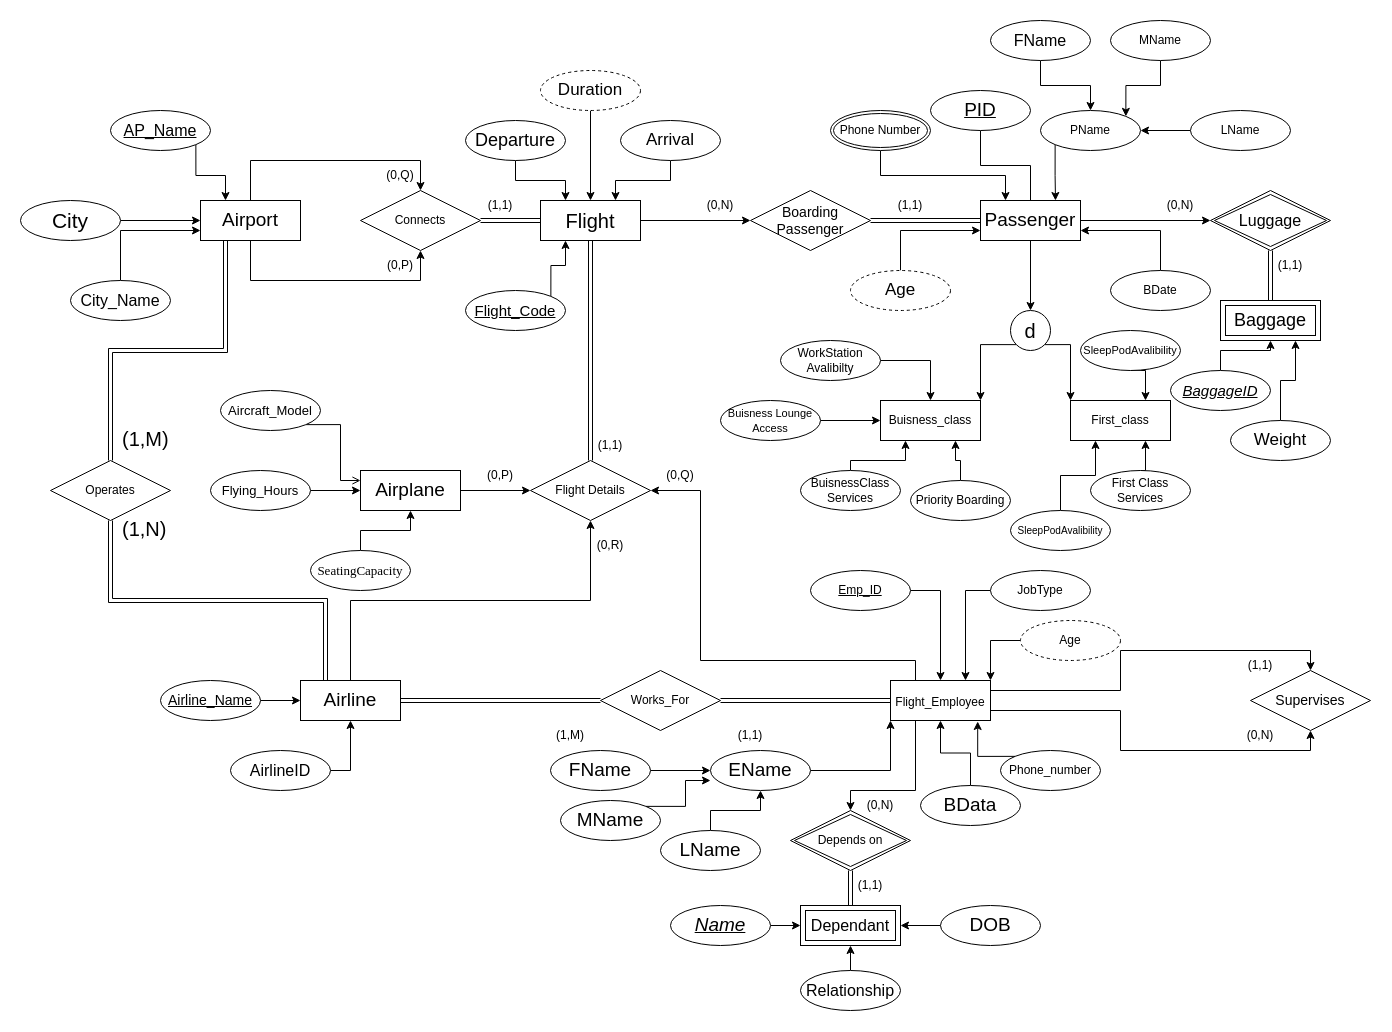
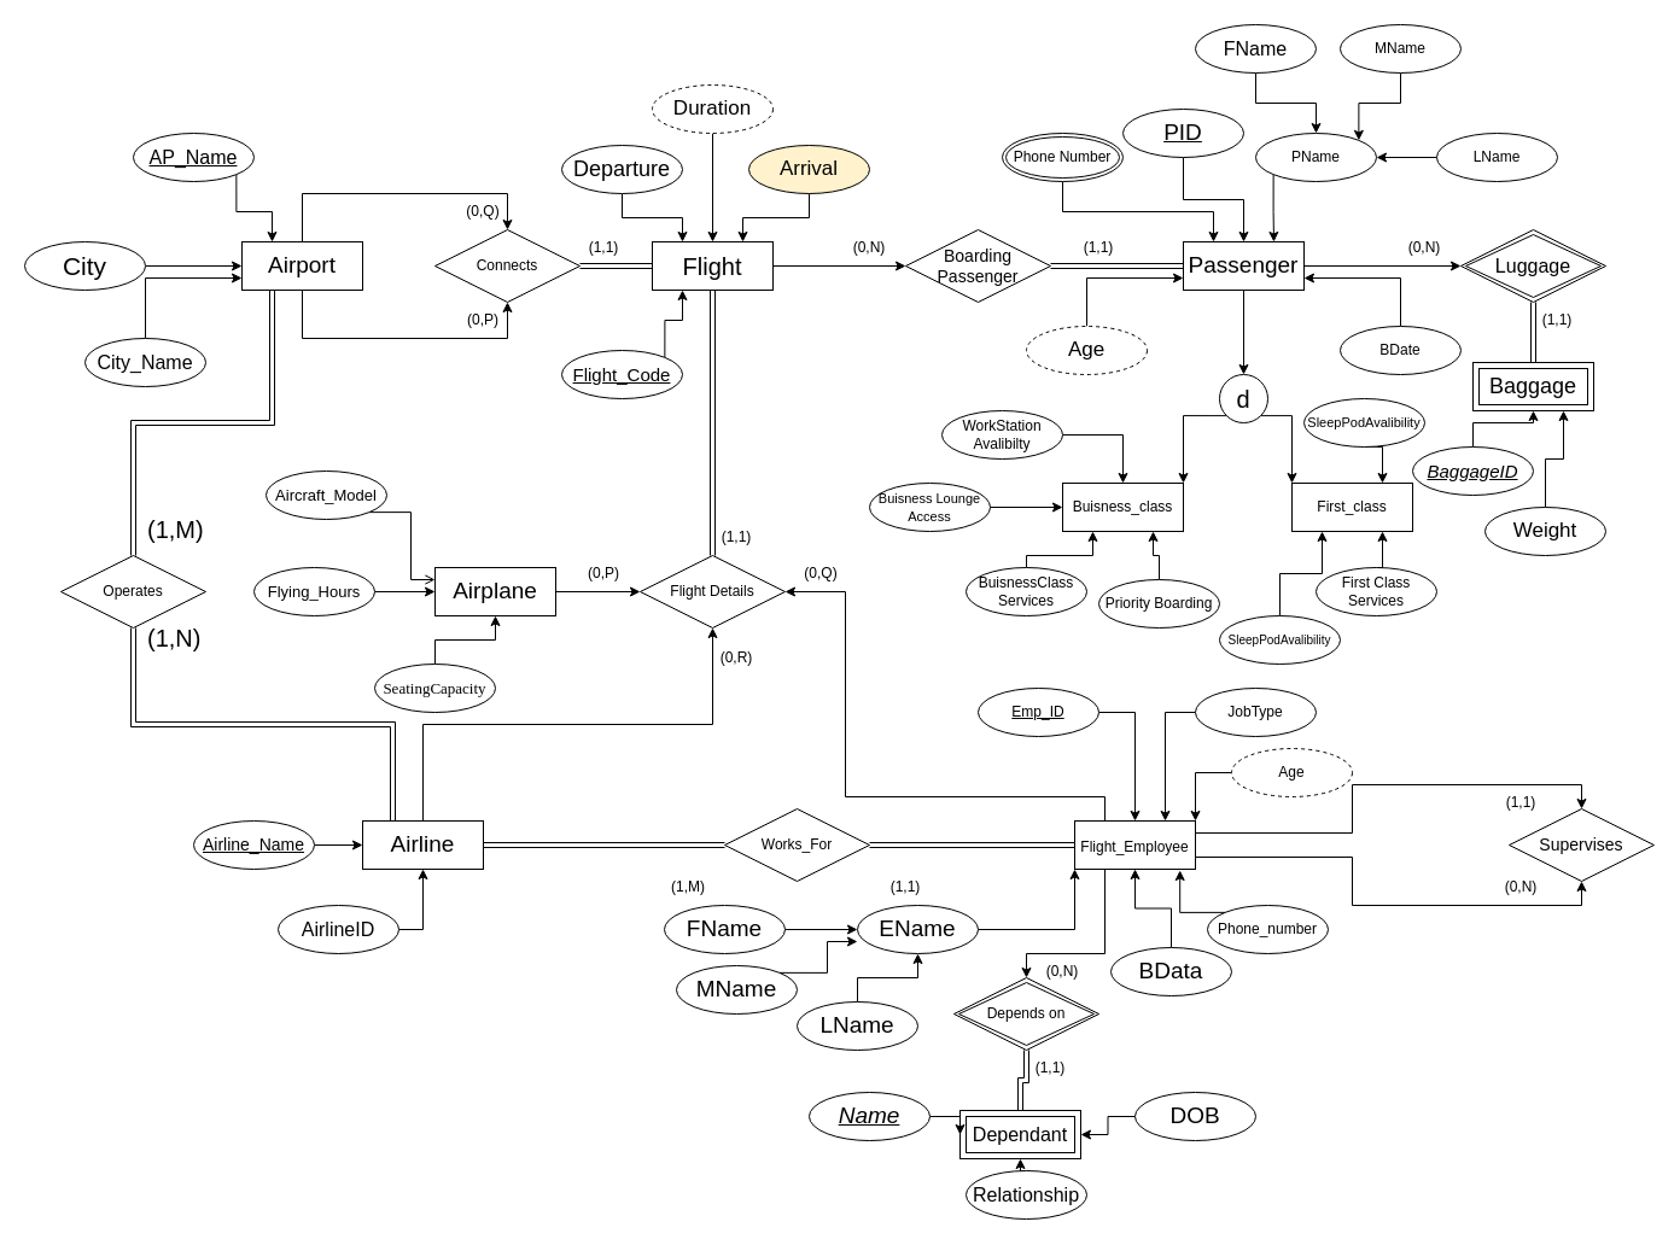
- <mxCell id="45" value="&lt;font style=&quot;font-size: 17px;&quot;&gt;Arrival&lt;/font&gt;" style="ellipse;whiteSpace=wrap;html=1;align=center;" parent="1" vertex="1"><mxGeometry x="620" y="120" width="100" height="40" as="geometry" /></mxCell>
+ <mxCell id="45" value="&lt;font style=&quot;font-size: 17px;&quot;&gt;Arrival&lt;/font&gt;" style="ellipse;whiteSpace=wrap;html=1;align=center;fillColor=#fff2cc;" parent="1" vertex="1"><mxGeometry x="620" y="120" width="100" height="40" as="geometry" /></mxCell>
- <mxCell id="50" style="edgeStyle=orthogonalEdgeStyle;rounded=0;orthogonalLoop=1;jettySize=auto;html=1;exitX=0.5;exitY=1;exitDx=0;exitDy=0;entryX=0.5;entryY=0;entryDx=0;entryDy=0;endArrow=none;" parent="1" source="51" target="32" edge="1"><mxGeometry relative="1" as="geometry" /></mxCell>
+ <mxCell id="50" style="edgeStyle=orthogonalEdgeStyle;rounded=0;orthogonalLoop=1;jettySize=auto;html=1;exitX=0.5;exitY=1;exitDx=0;exitDy=0;entryX=0.5;entryY=0;entryDx=0;entryDy=0;" parent="1" source="51" target="32" edge="1"><mxGeometry relative="1" as="geometry" /></mxCell>
- <mxCell id="27" value="&lt;font style=&quot;font-size: 16px;&quot;&gt;Dependant&lt;/font&gt;" style="shape=ext;margin=3;double=1;whiteSpace=wrap;html=1;align=center;" parent="1" vertex="1"><mxGeometry x="800" y="905" width="100" height="40" as="geometry" /></mxCell>
+ <mxCell id="27" value="&lt;font style=&quot;font-size: 16px;&quot;&gt;Dependant&lt;/font&gt;" style="shape=ext;margin=3;double=1;whiteSpace=wrap;html=1;align=center;" parent="1" vertex="1"><mxGeometry x="795" y="920" width="100" height="40" as="geometry" /></mxCell>
